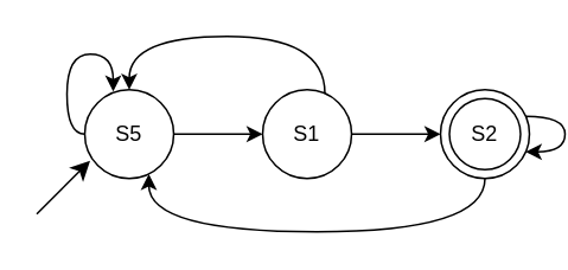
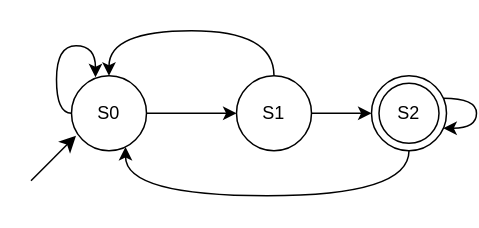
- <mxCell id="3" value="S5" style="ellipse;whiteSpace=wrap;html=1;aspect=fixed;" vertex="1" parent="1"><mxGeometry x="47" y="50" width="50" height="50" as="geometry" /></mxCell>
+ <mxCell id="3" value="S0" style="ellipse;whiteSpace=wrap;html=1;aspect=fixed;" vertex="1" parent="1"><mxGeometry x="47" y="50" width="50" height="50" as="geometry" /></mxCell>
- <mxCell id="6" value="S1" style="ellipse;whiteSpace=wrap;html=1;aspect=fixed;" vertex="1" parent="1"><mxGeometry x="147" y="50" width="50" height="50" as="geometry" /></mxCell>
+ <mxCell id="6" value="S1" style="ellipse;whiteSpace=wrap;html=1;aspect=fixed;" vertex="1" parent="1"><mxGeometry x="157" y="50" width="50" height="50" as="geometry" /></mxCell>
